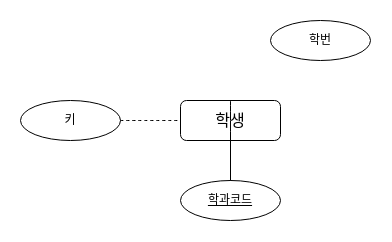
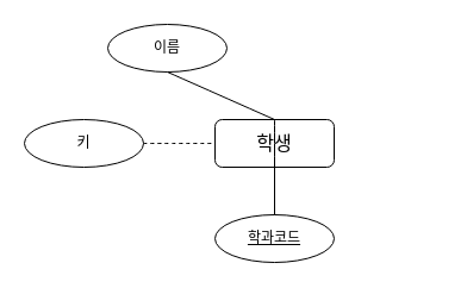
+ <mxCell id="4" value="이름" style="ellipse;whiteSpace=wrap;html=1;align=center;rounded=1;" vertex="1" parent="1"><mxGeometry x="90" y="20" width="100" height="40" as="geometry" /></mxCell>
- <mxCell id="6" value="학번" style="ellipse;whiteSpace=wrap;html=1;align=center;rounded=1;" vertex="1" parent="1"><mxGeometry x="270" y="20" width="100" height="40" as="geometry" /></mxCell>
+ <mxCell id="8" value="" style="endArrow=none;html=1;rounded=0;fontSize=12;startSize=8;endSize=8;curved=1;exitX=0.5;exitY=1;exitDx=0;exitDy=0;entryX=0.5;entryY=0;entryDx=0;entryDy=0;" edge="1" parent="1" source="4" target="2"><mxGeometry relative="1" as="geometry"><mxPoint x="200" y="80" as="sourcePoint" /><mxPoint x="360" y="80" as="targetPoint" /></mxGeometry></mxCell>
